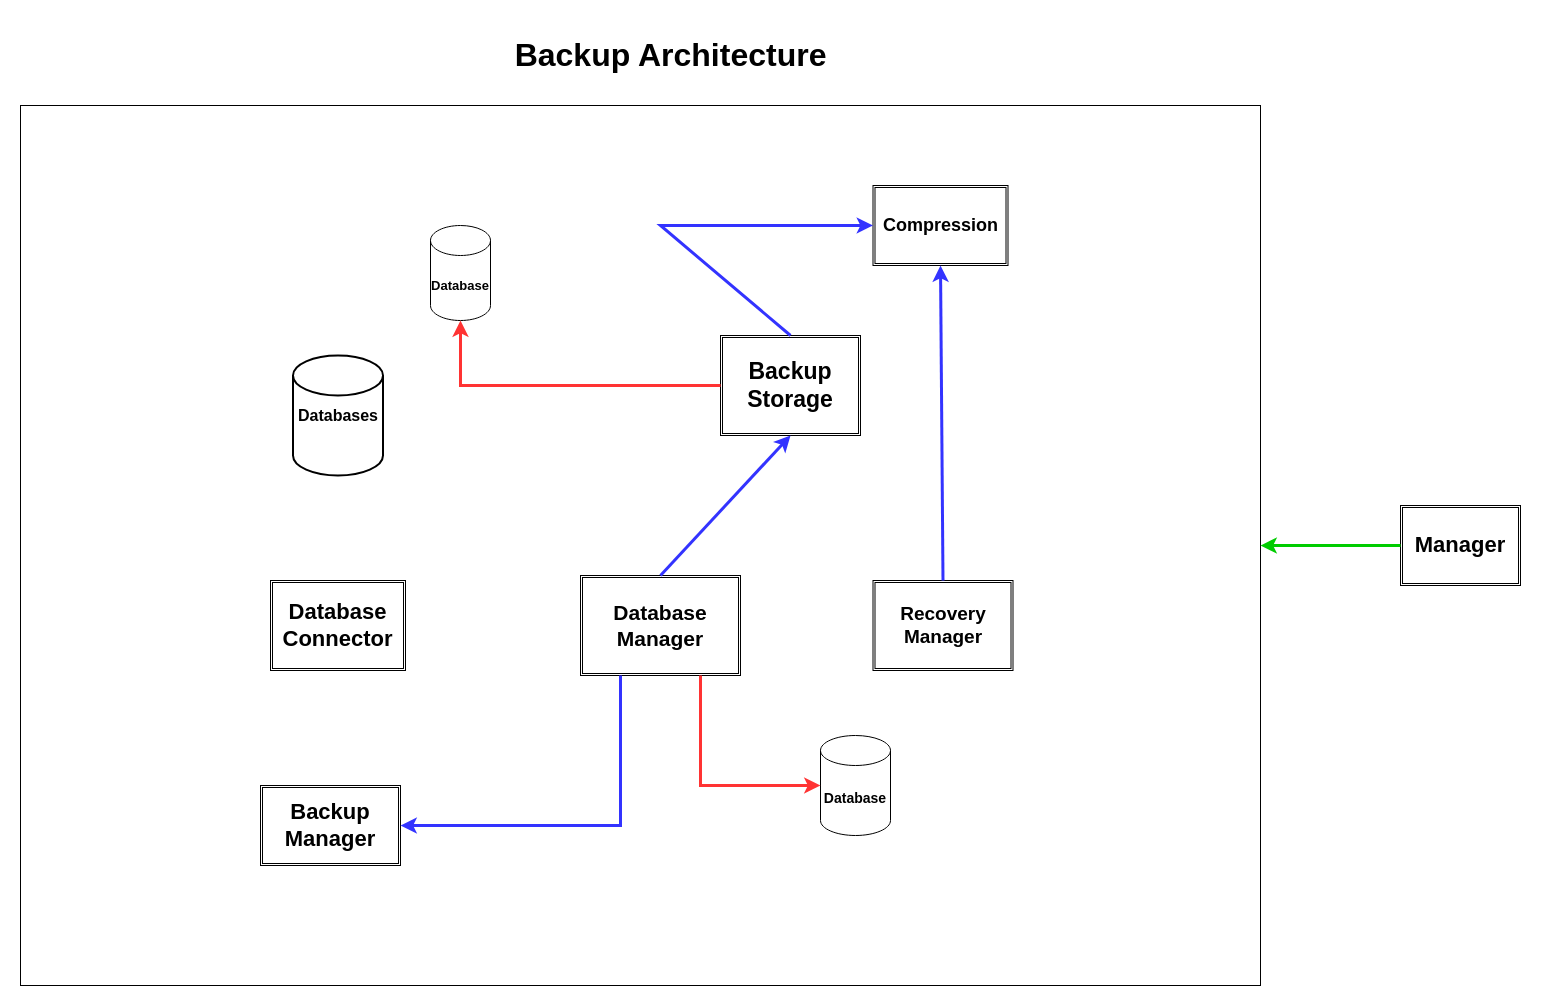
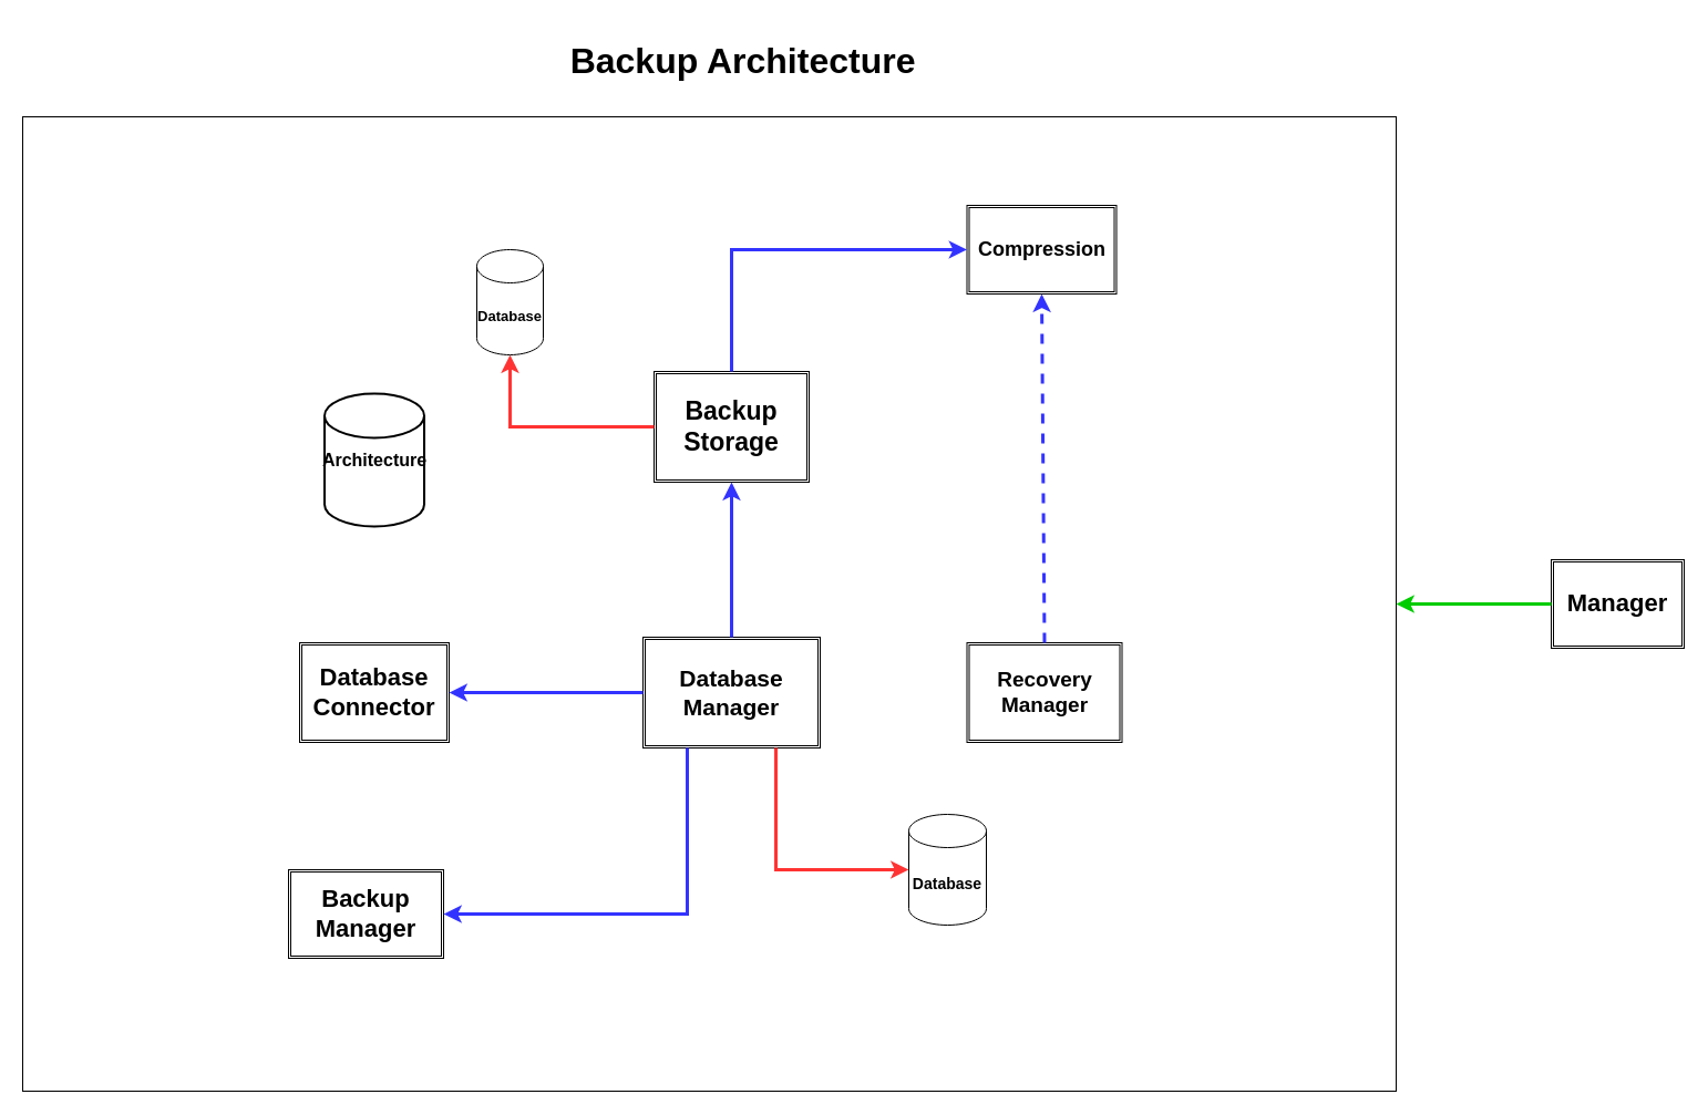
- <mxCell id="4" value="Backup Storage" style="shape=ext;double=1;rounded=0;whiteSpace=wrap;html=1;fontSize=23;fontStyle=1" vertex="1" parent="1"><mxGeometry x="720" y="335" width="140" height="100" as="geometry" /></mxCell>
+ <mxCell id="4" value="Backup Storage" style="shape=ext;double=1;rounded=0;whiteSpace=wrap;html=1;fontSize=23;fontStyle=1" vertex="1" parent="1"><mxGeometry x="590" y="335" width="140" height="100" as="geometry" /></mxCell>
- <mxCell id="2" value="Databases" style="strokeWidth=2;html=1;shape=mxgraph.flowchart.database;whiteSpace=wrap;fontSize=16;fontStyle=1" vertex="1" parent="1"><mxGeometry x="292.5" y="355" width="90" height="120" as="geometry" /></mxCell>
+ <mxCell id="2" value="Architecture" style="strokeWidth=2;html=1;shape=mxgraph.flowchart.database;whiteSpace=wrap;fontSize=16;fontStyle=1" vertex="1" parent="1"><mxGeometry x="292.5" y="355" width="90" height="120" as="geometry" /></mxCell>
- <mxCell id="12" value="" style="endArrow=classic;html=1;rounded=0;entryX=0.5;entryY=1;entryDx=0;entryDy=0;exitX=0.5;exitY=0;exitDx=0;exitDy=0;fontSize=12;strokeWidth=3;targetPerimeterSpacing=0;sourcePerimeterSpacing=0;endSize=7;strokeColor=#3333FF;flowAnimation=0;" edge="1" parent="1" source="6" target="5"><mxGeometry width="50" height="50" relative="1" as="geometry"><mxPoint x="810" y="535" as="sourcePoint" /><mxPoint x="860" y="485" as="targetPoint" /></mxGeometry></mxCell>
+ <mxCell id="12" value="" style="endArrow=classic;html=1;rounded=0;entryX=0.5;entryY=1;entryDx=0;entryDy=0;exitX=0.5;exitY=0;exitDx=0;exitDy=0;fontSize=12;strokeWidth=3;targetPerimeterSpacing=0;sourcePerimeterSpacing=0;endSize=7;strokeColor=#3333FF;flowAnimation=0;dashed=1;" edge="1" parent="1" source="6" target="5"><mxGeometry width="50" height="50" relative="1" as="geometry"><mxPoint x="810" y="535" as="sourcePoint" /><mxPoint x="860" y="485" as="targetPoint" /></mxGeometry></mxCell>
+ <mxCell id="11" value="" style="endArrow=classic;html=1;rounded=0;entryX=1;entryY=0.5;entryDx=0;entryDy=0;exitX=0;exitY=0.5;exitDx=0;exitDy=0;strokeColor=#3333FF;strokeWidth=3;align=center;verticalAlign=middle;fontFamily=Helvetica;fontSize=12;fontColor=default;labelBackgroundColor=default;endSize=7;flowAnimation=0;sourcePerimeterSpacing=0;targetPerimeterSpacing=0;" edge="1" parent="1" source="8" target="3"><mxGeometry width="50" height="50" relative="1" as="geometry"><mxPoint x="530" y="565" as="sourcePoint" /><mxPoint x="580" y="515" as="targetPoint" /></mxGeometry></mxCell>
